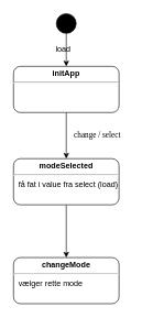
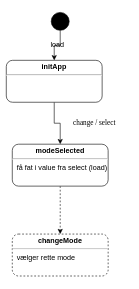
- <mxCell id="3" value="&lt;p style=&quot;margin: 4px 0px 0px; text-align: center;&quot;&gt;&lt;b&gt;initApp&lt;/b&gt;&lt;/p&gt;&lt;hr&gt;&lt;p style=&quot;margin:0px;margin-left:8px;&quot;&gt;&lt;br&gt;&lt;/p&gt;" style="verticalAlign=top;align=left;overflow=fill;fontSize=12;fontFamily=Helvetica;html=1;rounded=1;strokeColor=default;" vertex="1" parent="1"><mxGeometry x="20" y="100" width="160" height="70" as="geometry" /></mxCell>
+ <mxCell id="3" value="&lt;p style=&quot;margin: 4px 0px 0px; text-align: center;&quot;&gt;&lt;b&gt;initApp&lt;/b&gt;&lt;/p&gt;&lt;hr&gt;&lt;p style=&quot;margin:0px;margin-left:8px;&quot;&gt;&lt;br&gt;&lt;/p&gt;" style="verticalAlign=top;align=left;overflow=fill;fontSize=12;fontFamily=Helvetica;html=1;rounded=1;strokeColor=default;" vertex="1" parent="1"><mxGeometry x="10" y="100" width="160" height="70" as="geometry" /></mxCell>
- <mxCell id="9" value="&lt;div align=&quot;left&quot;&gt;change / select&lt;/div&gt;" style="text;html=1;align=left;verticalAlign=middle;resizable=0;points=[];autosize=1;strokeColor=none;fillColor=none;fontFamily=Tahoma;" vertex="1" parent="1"><mxGeometry x="110" y="190" width="100" height="30" as="geometry" /></mxCell>
+ <mxCell id="9" value="&lt;div align=&quot;left&quot;&gt;change / select&lt;/div&gt;" style="text;html=1;align=left;verticalAlign=middle;resizable=0;points=[];autosize=1;strokeColor=none;fillColor=none;fontFamily=Tahoma;" vertex="1" parent="1"><mxGeometry x="120" y="190" width="100" height="30" as="geometry" /></mxCell>
- <mxCell id="7" value="" style="edgeStyle=none;html=1;" edge="1" parent="1" source="8" target="10"><mxGeometry relative="1" as="geometry" /></mxCell>
+ <mxCell id="7" value="" style="edgeStyle=none;html=1;dashed=1;" edge="1" parent="1" source="8" target="10"><mxGeometry relative="1" as="geometry" /></mxCell>
- <mxCell id="10" value="&lt;p style=&quot;margin: 4px 0px 0px; text-align: center;&quot;&gt;&lt;b&gt;changeMode&lt;/b&gt;&lt;/p&gt;&lt;hr&gt;&lt;p style=&quot;margin:0px;margin-left:8px;&quot;&gt;vælger rette mode&lt;/p&gt;" style="verticalAlign=top;align=left;overflow=fill;fontSize=12;fontFamily=Helvetica;html=1;rounded=1;strokeColor=default;" vertex="1" parent="1"><mxGeometry x="20" y="390" width="160" height="70" as="geometry" /></mxCell>
+ <mxCell id="10" value="&lt;p style=&quot;margin: 4px 0px 0px; text-align: center;&quot;&gt;&lt;b&gt;changeMode&lt;/b&gt;&lt;/p&gt;&lt;hr&gt;&lt;p style=&quot;margin:0px;margin-left:8px;&quot;&gt;vælger rette mode&lt;/p&gt;" style="verticalAlign=top;align=left;overflow=fill;fontSize=12;fontFamily=Helvetica;html=1;rounded=1;strokeColor=default;dashed=1;" vertex="1" parent="1"><mxGeometry x="20" y="390" width="160" height="70" as="geometry" /></mxCell>
